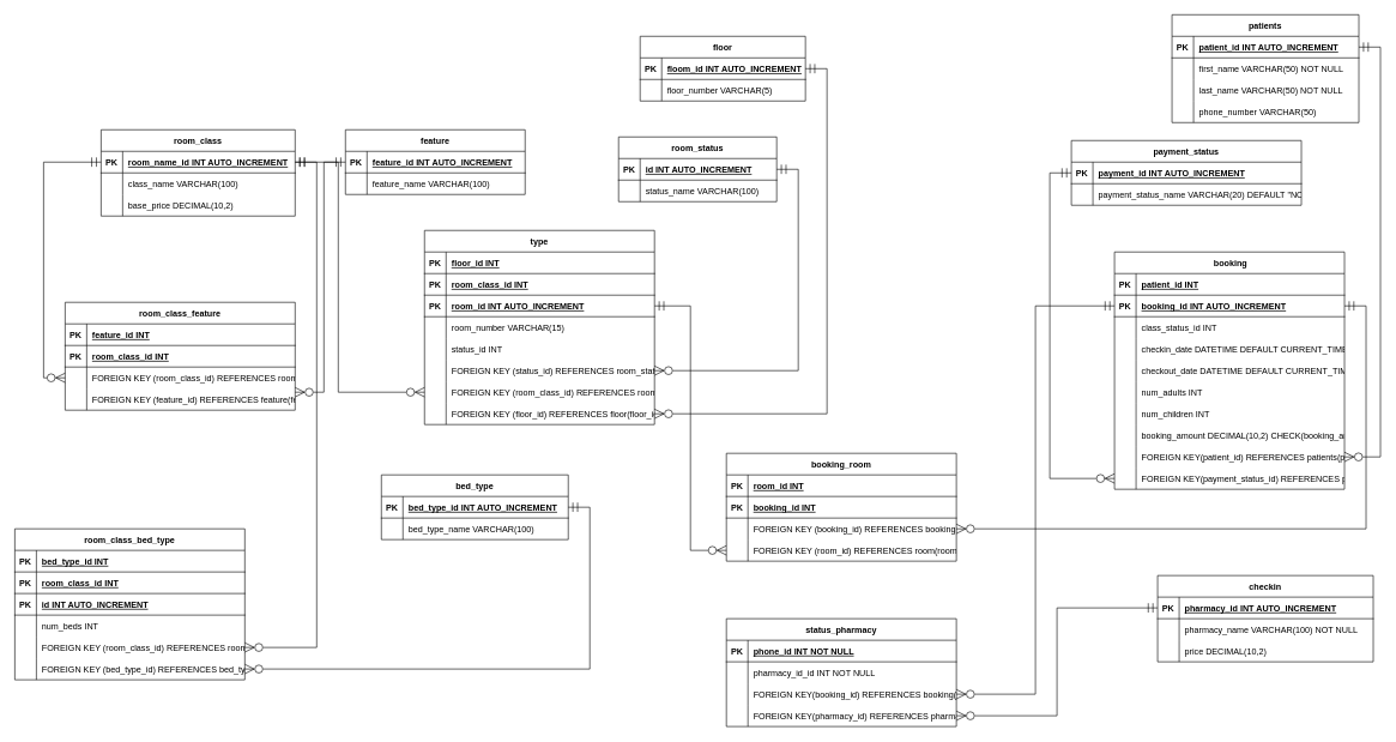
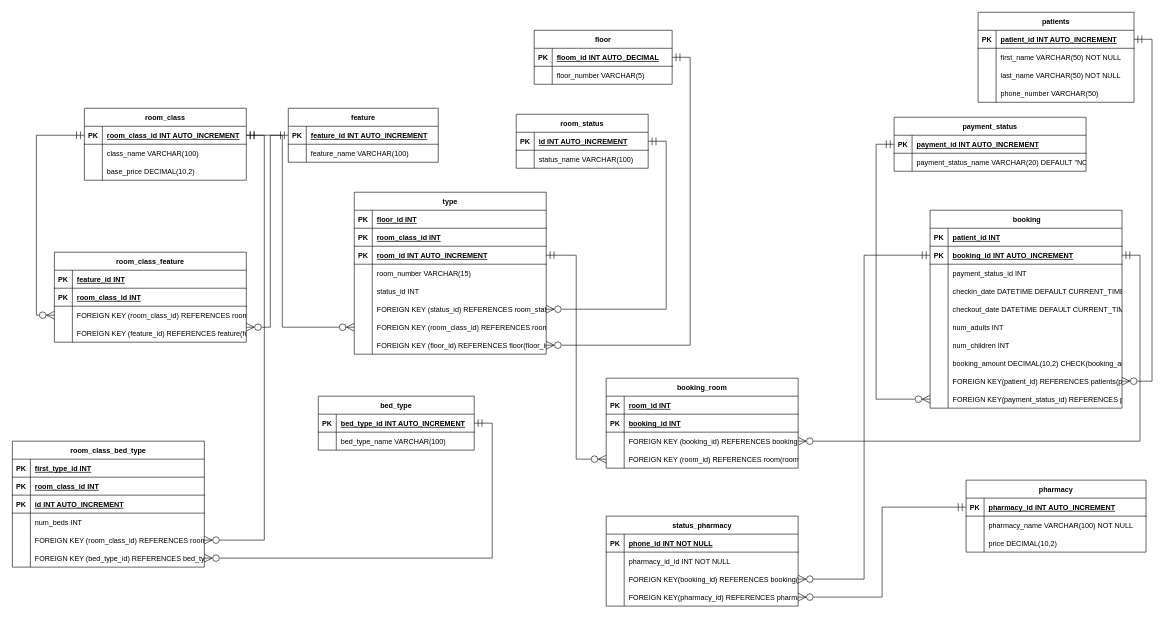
- <mxCell id="91" value="floom_id INT  AUTO_INCREMENT" style="shape=partialRectangle;overflow=hidden;connectable=0;fillColor=none;align=left;strokeColor=inherit;top=0;left=0;bottom=0;right=0;spacingLeft=6;fontStyle=5;" vertex="1" parent="89"><mxGeometry x="30" width="200" height="30" as="geometry"><mxRectangle width="200" height="30" as="alternateBounds" /></mxGeometry></mxCell>
+ <mxCell id="91" value="floom_id INT  AUTO_DECIMAL" style="shape=partialRectangle;overflow=hidden;connectable=0;fillColor=none;align=left;strokeColor=inherit;top=0;left=0;bottom=0;right=0;spacingLeft=6;fontStyle=5;" vertex="1" parent="89"><mxGeometry x="30" width="200" height="30" as="geometry"><mxRectangle width="200" height="30" as="alternateBounds" /></mxGeometry></mxCell>
- <mxCell id="35" value="room_name_id INT  AUTO_INCREMENT" style="shape=partialRectangle;overflow=hidden;connectable=0;fillColor=none;align=left;strokeColor=inherit;top=0;left=0;bottom=0;right=0;spacingLeft=6;fontStyle=5;" vertex="1" parent="33"><mxGeometry x="30" width="240" height="30" as="geometry"><mxRectangle width="240" height="30" as="alternateBounds" /></mxGeometry></mxCell>
+ <mxCell id="35" value="room_class_id INT  AUTO_INCREMENT" style="shape=partialRectangle;overflow=hidden;connectable=0;fillColor=none;align=left;strokeColor=inherit;top=0;left=0;bottom=0;right=0;spacingLeft=6;fontStyle=5;" vertex="1" parent="33"><mxGeometry x="30" width="240" height="30" as="geometry"><mxRectangle width="240" height="30" as="alternateBounds" /></mxGeometry></mxCell>
- <mxCell id="136" value="class_status_id INT" style="shape=partialRectangle;overflow=hidden;connectable=0;fillColor=none;align=left;strokeColor=inherit;top=0;left=0;bottom=0;right=0;spacingLeft=6;" vertex="1" parent="134"><mxGeometry x="30" width="290" height="30" as="geometry"><mxRectangle width="290" height="30" as="alternateBounds" /></mxGeometry></mxCell>
+ <mxCell id="136" value="payment_status_id INT" style="shape=partialRectangle;overflow=hidden;connectable=0;fillColor=none;align=left;strokeColor=inherit;top=0;left=0;bottom=0;right=0;spacingLeft=6;" vertex="1" parent="134"><mxGeometry x="30" width="290" height="30" as="geometry"><mxRectangle width="290" height="30" as="alternateBounds" /></mxGeometry></mxCell>
- <mxCell id="65" value="bed_type_id INT" style="shape=partialRectangle;overflow=hidden;connectable=0;fillColor=none;align=left;strokeColor=inherit;top=0;left=0;bottom=0;right=0;spacingLeft=6;fontStyle=5;" vertex="1" parent="63"><mxGeometry x="30" width="290" height="30" as="geometry"><mxRectangle width="290" height="30" as="alternateBounds" /></mxGeometry></mxCell>
+ <mxCell id="65" value="first_type_id INT" style="shape=partialRectangle;overflow=hidden;connectable=0;fillColor=none;align=left;strokeColor=inherit;top=0;left=0;bottom=0;right=0;spacingLeft=6;fontStyle=5;" vertex="1" parent="63"><mxGeometry x="30" width="290" height="30" as="geometry"><mxRectangle width="290" height="30" as="alternateBounds" /></mxGeometry></mxCell>
- <mxCell id="15" value="checkin" style="shape=table;startSize=30;container=1;collapsible=1;childLayout=tableLayout;fixedRows=1;rowLines=0;fontStyle=1;align=center;resizeLast=1;" vertex="1" parent="1"><mxGeometry x="1610" y="800" width="300" height="120" as="geometry" /></mxCell>
+ <mxCell id="15" value="pharmacy" style="shape=table;startSize=30;container=1;collapsible=1;childLayout=tableLayout;fixedRows=1;rowLines=0;fontStyle=1;align=center;resizeLast=1;" vertex="1" parent="1"><mxGeometry x="1610" y="800" width="300" height="120" as="geometry" /></mxCell>
